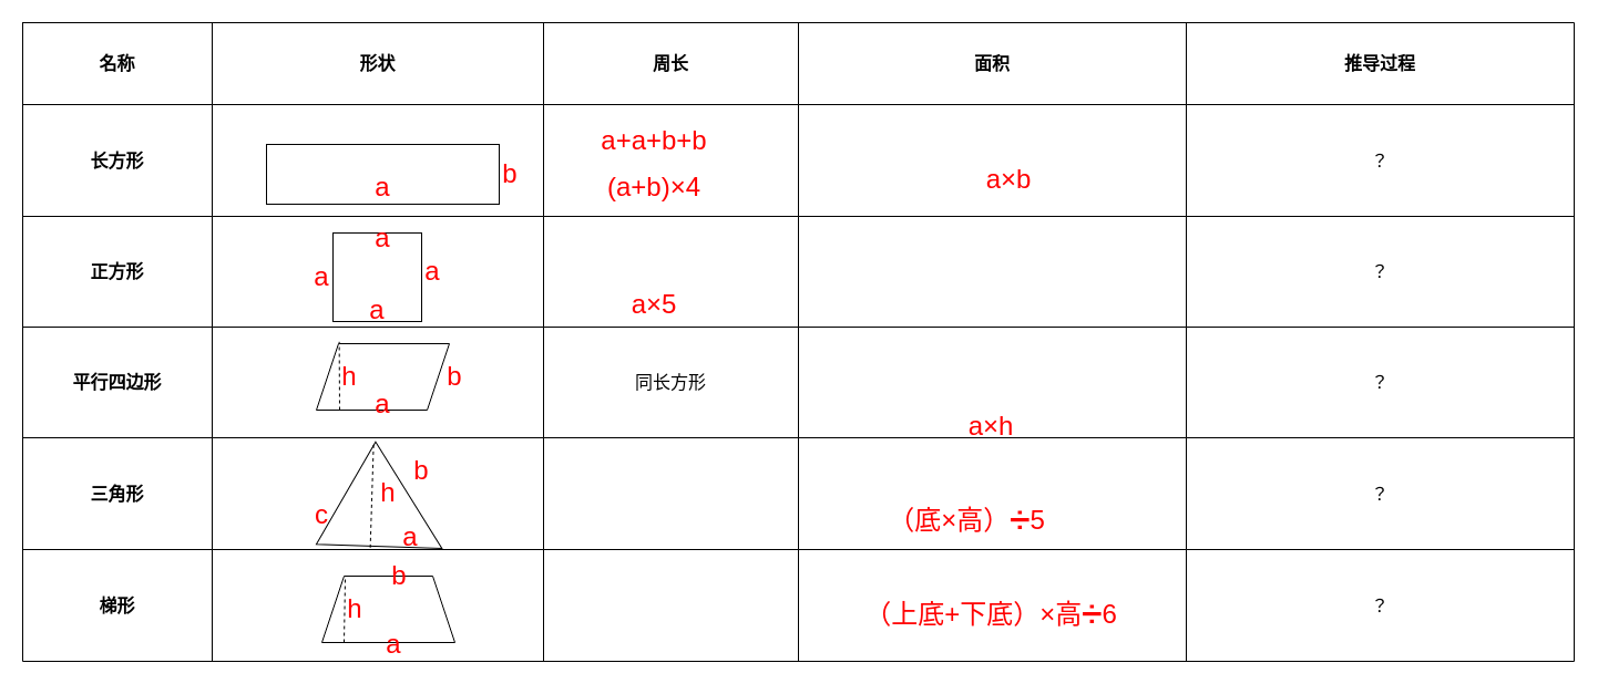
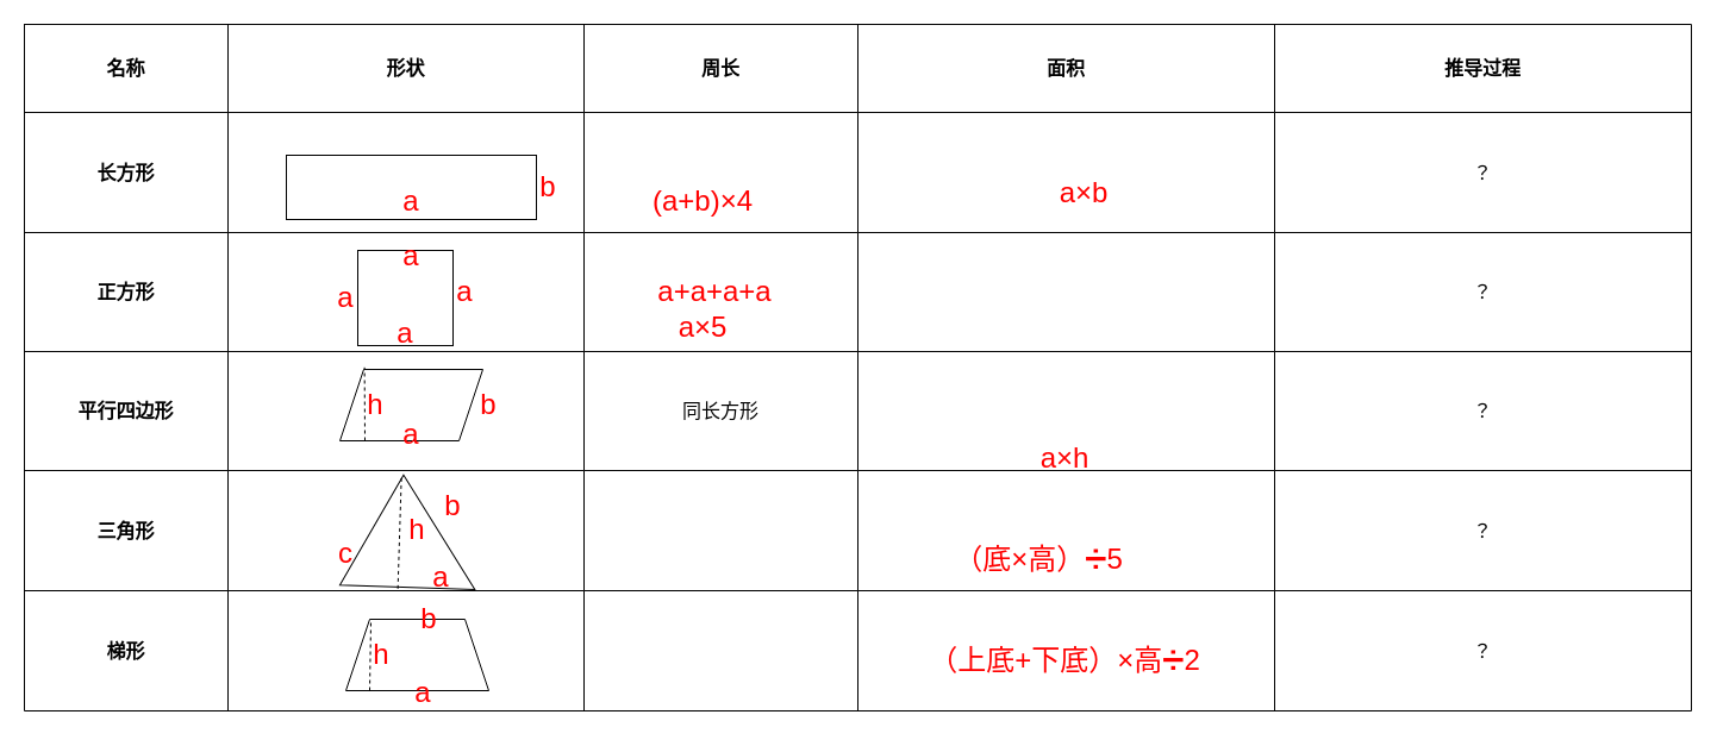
- <mxCell id="53" value="&lt;font style=&quot;font-size: 24px;&quot;&gt;a+a+b+b&lt;/font&gt;" style="text;html=1;align=center;verticalAlign=middle;whiteSpace=wrap;rounded=0;fontColor=#FF0000;" vertex="1" parent="1"><mxGeometry x="520" y="112" width="140" height="30" as="geometry" /></mxCell>
+ <mxCell id="56" value="&lt;font style=&quot;font-size: 24px;&quot;&gt;a+a+a+a&lt;/font&gt;" style="text;html=1;align=center;verticalAlign=middle;whiteSpace=wrap;rounded=0;fontColor=#FF0000;" vertex="1" parent="1"><mxGeometry x="530" y="230" width="140" height="30" as="geometry" /></mxCell>
- <mxCell id="70" value="&lt;font style=&quot;font-size: 24px;&quot;&gt;（上底+下底）×高➗6&lt;/font&gt;" style="text;html=1;align=center;verticalAlign=middle;whiteSpace=wrap;rounded=0;fontColor=#FF0000;" vertex="1" parent="1"><mxGeometry x="699" y="505" width="390" height="100" as="geometry" /></mxCell>
+ <mxCell id="70" value="&lt;font style=&quot;font-size: 24px;&quot;&gt;（上底+下底）×高➗2&lt;/font&gt;" style="text;html=1;align=center;verticalAlign=middle;whiteSpace=wrap;rounded=0;fontColor=#FF0000;" vertex="1" parent="1"><mxGeometry x="699" y="505" width="390" height="100" as="geometry" /></mxCell>
